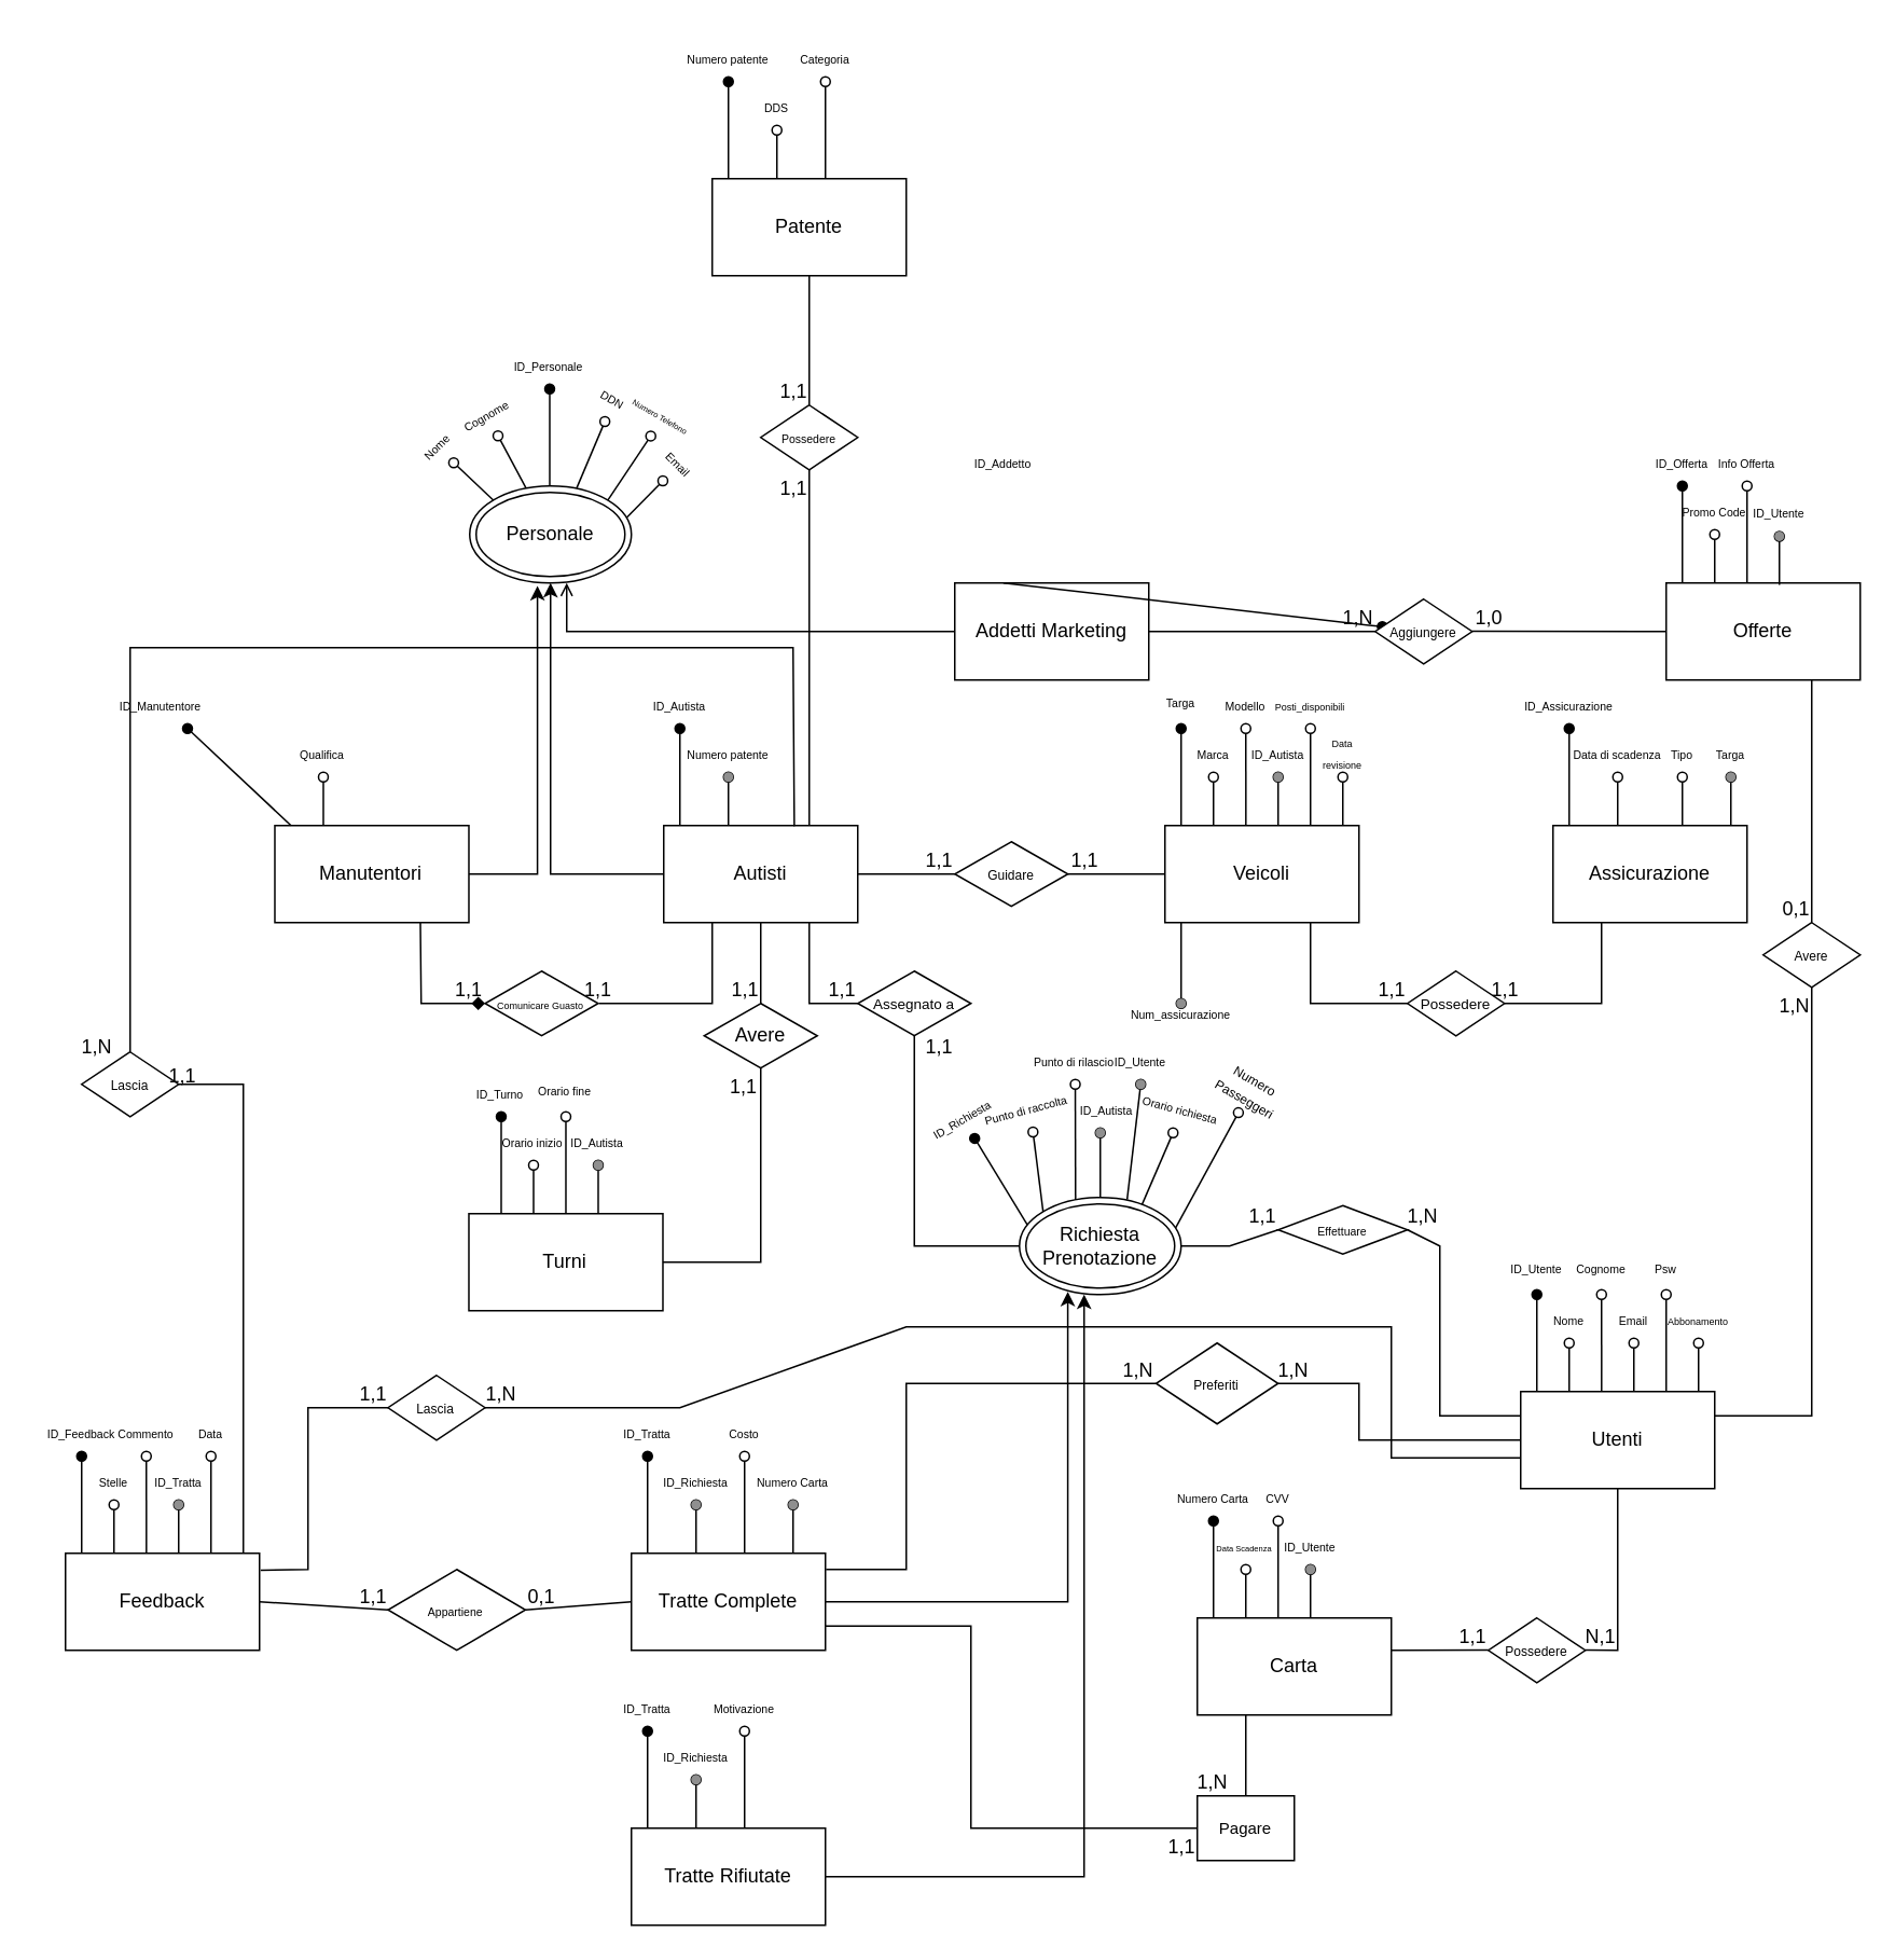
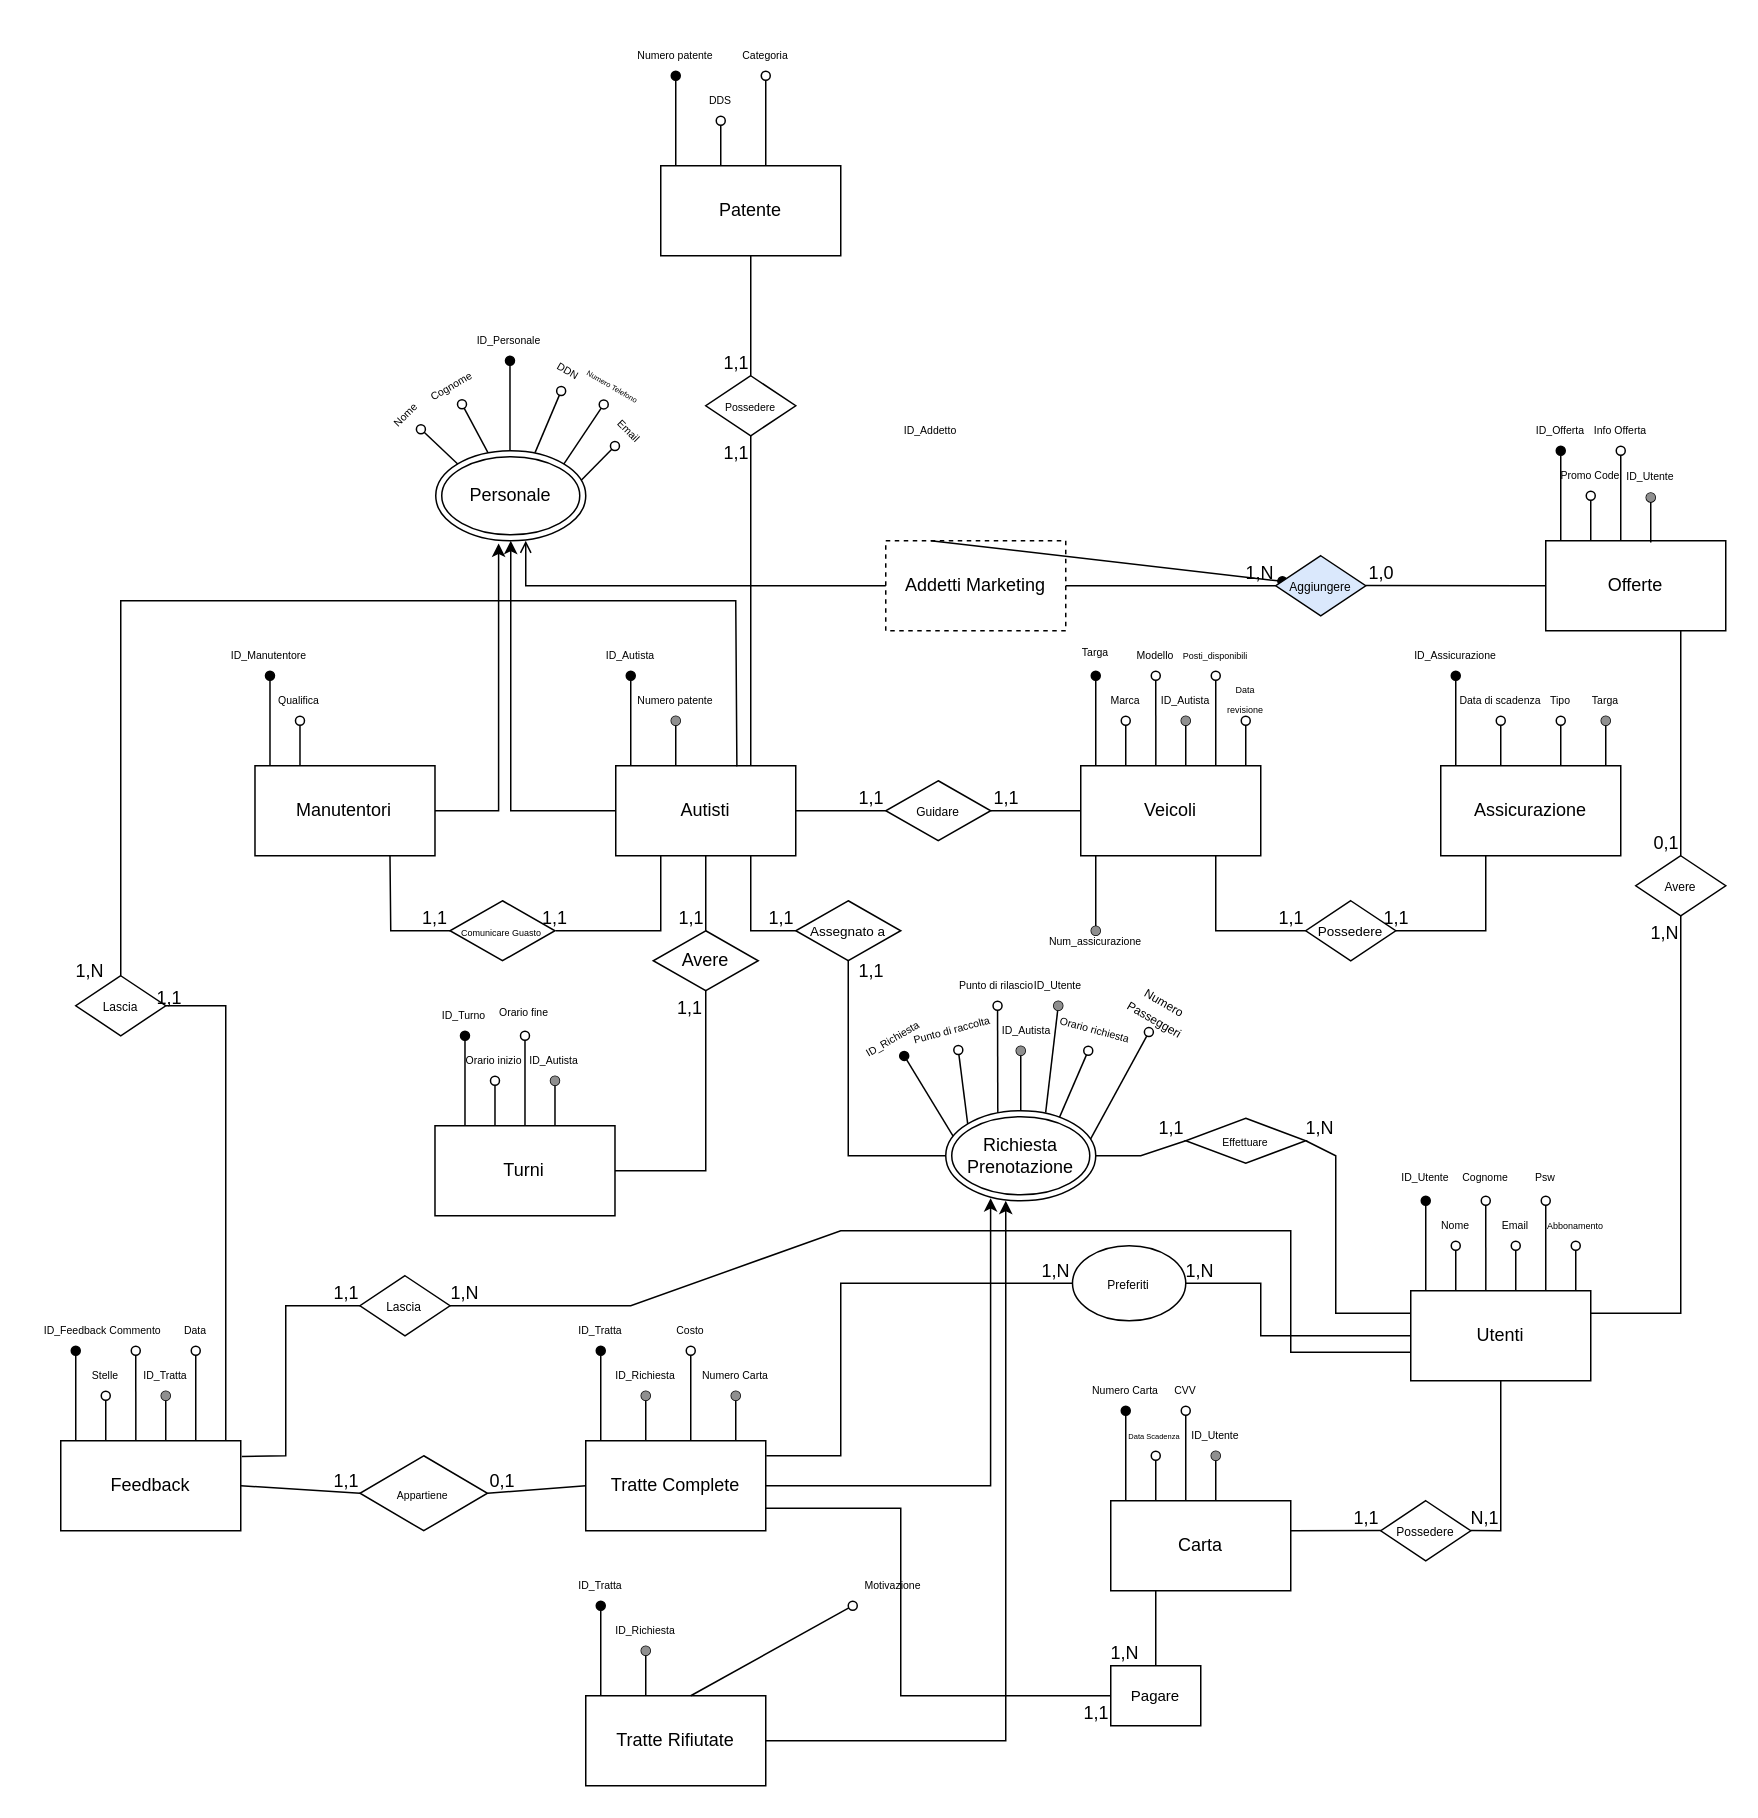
- <mxCell id="117" value="Addetti Marketing" style="rounded=0;whiteSpace=wrap;html=1;" parent="1" vertex="1"><mxGeometry x="590" y="360" width="120" height="60" as="geometry" /></mxCell>
+ <mxCell id="117" value="Addetti Marketing" style="rounded=0;whiteSpace=wrap;html=1;dashed=1;" parent="1" vertex="1"><mxGeometry x="590" y="360" width="120" height="60" as="geometry" /></mxCell>
- <mxCell id="120" value="&lt;div style=&quot;font-size: 11px;&quot; align=&quot;center&quot;&gt;&lt;font style=&quot;font-size: 8px;&quot;&gt;Aggiungere&lt;/font&gt;&lt;/div&gt;" style="rhombus;whiteSpace=wrap;html=1;align=center;" parent="1" vertex="1"><mxGeometry x="850" y="370" width="60" height="40" as="geometry" /></mxCell>
+ <mxCell id="120" value="&lt;div style=&quot;font-size: 11px;&quot; align=&quot;center&quot;&gt;&lt;font style=&quot;font-size: 8px;&quot;&gt;Aggiungere&lt;/font&gt;&lt;/div&gt;" style="rhombus;whiteSpace=wrap;html=1;align=center;fillColor=#dae8fc;" parent="1" vertex="1"><mxGeometry x="850" y="370" width="60" height="40" as="geometry" /></mxCell>
- <mxCell id="82" value="&lt;font style=&quot;font-size: 7px;&quot;&gt;ID_Manutentore&lt;/font&gt;" style="text;html=1;strokeColor=none;fillColor=none;align=center;verticalAlign=middle;whiteSpace=wrap;rounded=0;" parent="1" vertex="1"><mxGeometry x="69.49" y="420" width="60" height="30" as="geometry" /></mxCell>
+ <mxCell id="82" value="&lt;font style=&quot;font-size: 7px;&quot;&gt;ID_Manutentore&lt;/font&gt;" style="text;html=1;strokeColor=none;fillColor=none;align=center;verticalAlign=middle;whiteSpace=wrap;rounded=0;" parent="1" vertex="1"><mxGeometry x="149.49" y="420" width="60" height="30" as="geometry" /></mxCell>
- <mxCell id="102" value="" style="endArrow=diamond;html=1;rounded=0;exitX=0.75;exitY=1;exitDx=0;exitDy=0;entryX=0;entryY=0.5;entryDx=0;entryDy=0;" parent="1" source="80" target="99" edge="1"><mxGeometry relative="1" as="geometry"><mxPoint x="234.49" y="580" as="sourcePoint" /><mxPoint x="164.49" y="630" as="targetPoint" /><Array as="points"><mxPoint x="260" y="620" /></Array></mxGeometry></mxCell>
+ <mxCell id="102" value="" style="endArrow=none;html=1;rounded=0;exitX=0.75;exitY=1;exitDx=0;exitDy=0;entryX=0;entryY=0.5;entryDx=0;entryDy=0;" parent="1" source="80" target="99" edge="1"><mxGeometry relative="1" as="geometry"><mxPoint x="234.49" y="580" as="sourcePoint" /><mxPoint x="164.49" y="630" as="targetPoint" /><Array as="points"><mxPoint x="260" y="620" /></Array></mxGeometry></mxCell>
- <mxCell id="223" value="&lt;font style=&quot;font-size: 8px;&quot;&gt;Preferiti&lt;/font&gt;" style="rhombus;whiteSpace=wrap;html=1;align=center;" vertex="1" parent="1"><mxGeometry x="714.49" y="830" width="75.51" height="50" as="geometry" /></mxCell>
+ <mxCell id="223" value="&lt;font style=&quot;font-size: 8px;&quot;&gt;Preferiti&lt;/font&gt;" style="ellipse;whiteSpace=wrap;html=1;align=center;" vertex="1" parent="1"><mxGeometry x="714.49" y="830" width="75.51" height="50" as="geometry" /></mxCell>
- <mxCell id="168" value="&lt;font style=&quot;font-size: 7px;&quot;&gt;Motivazione&lt;/font&gt;" style="text;html=1;strokeColor=none;fillColor=none;align=center;verticalAlign=middle;whiteSpace=wrap;rounded=0;" parent="1" vertex="1"><mxGeometry x="430" y="1040" width="60" height="30" as="geometry" /></mxCell>
+ <mxCell id="168" value="&lt;font style=&quot;font-size: 7px;&quot;&gt;Motivazione&lt;/font&gt;" style="text;html=1;strokeColor=none;fillColor=none;align=center;verticalAlign=middle;whiteSpace=wrap;rounded=0;" parent="1" vertex="1"><mxGeometry x="565" y="1040" width="60" height="30" as="geometry" /></mxCell>
